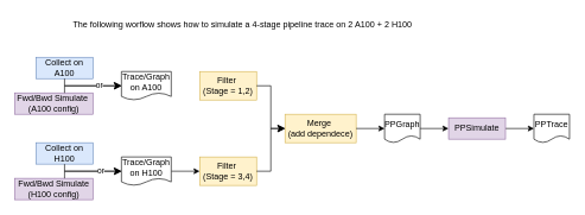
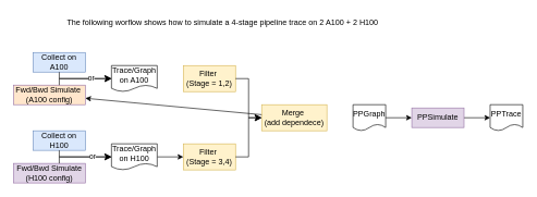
- <mxCell id="3" value="Fwd/Bwd Simulate&amp;nbsp; (A100 config)" style="rounded=0;whiteSpace=wrap;html=1;fillColor=#e1d5e7;strokeColor=#9673a6;" vertex="1" parent="1"><mxGeometry x="20" y="130" width="110" height="30" as="geometry" /></mxCell>
+ <mxCell id="3" value="Fwd/Bwd Simulate&amp;nbsp; (A100 config)" style="rounded=0;whiteSpace=wrap;html=1;fillColor=#ffe6cc;strokeColor=#9673a6;" vertex="1" parent="1"><mxGeometry x="20" y="130" width="110" height="30" as="geometry" /></mxCell>
- <mxCell id="23" style="edgeStyle=none;html=1;" edge="1" parent="1" source="18" target="22"><mxGeometry relative="1" as="geometry"><mxPoint x="250" y="130" as="sourcePoint" /><mxPoint x="290" y="130" as="targetPoint" /></mxGeometry></mxCell>
+ <mxCell id="23" style="edgeStyle=none;html=1;" edge="1" parent="1" source="18" target="3"><mxGeometry relative="1" as="geometry"><mxPoint x="250" y="130" as="sourcePoint" /><mxPoint x="290" y="130" as="targetPoint" /></mxGeometry></mxCell>
